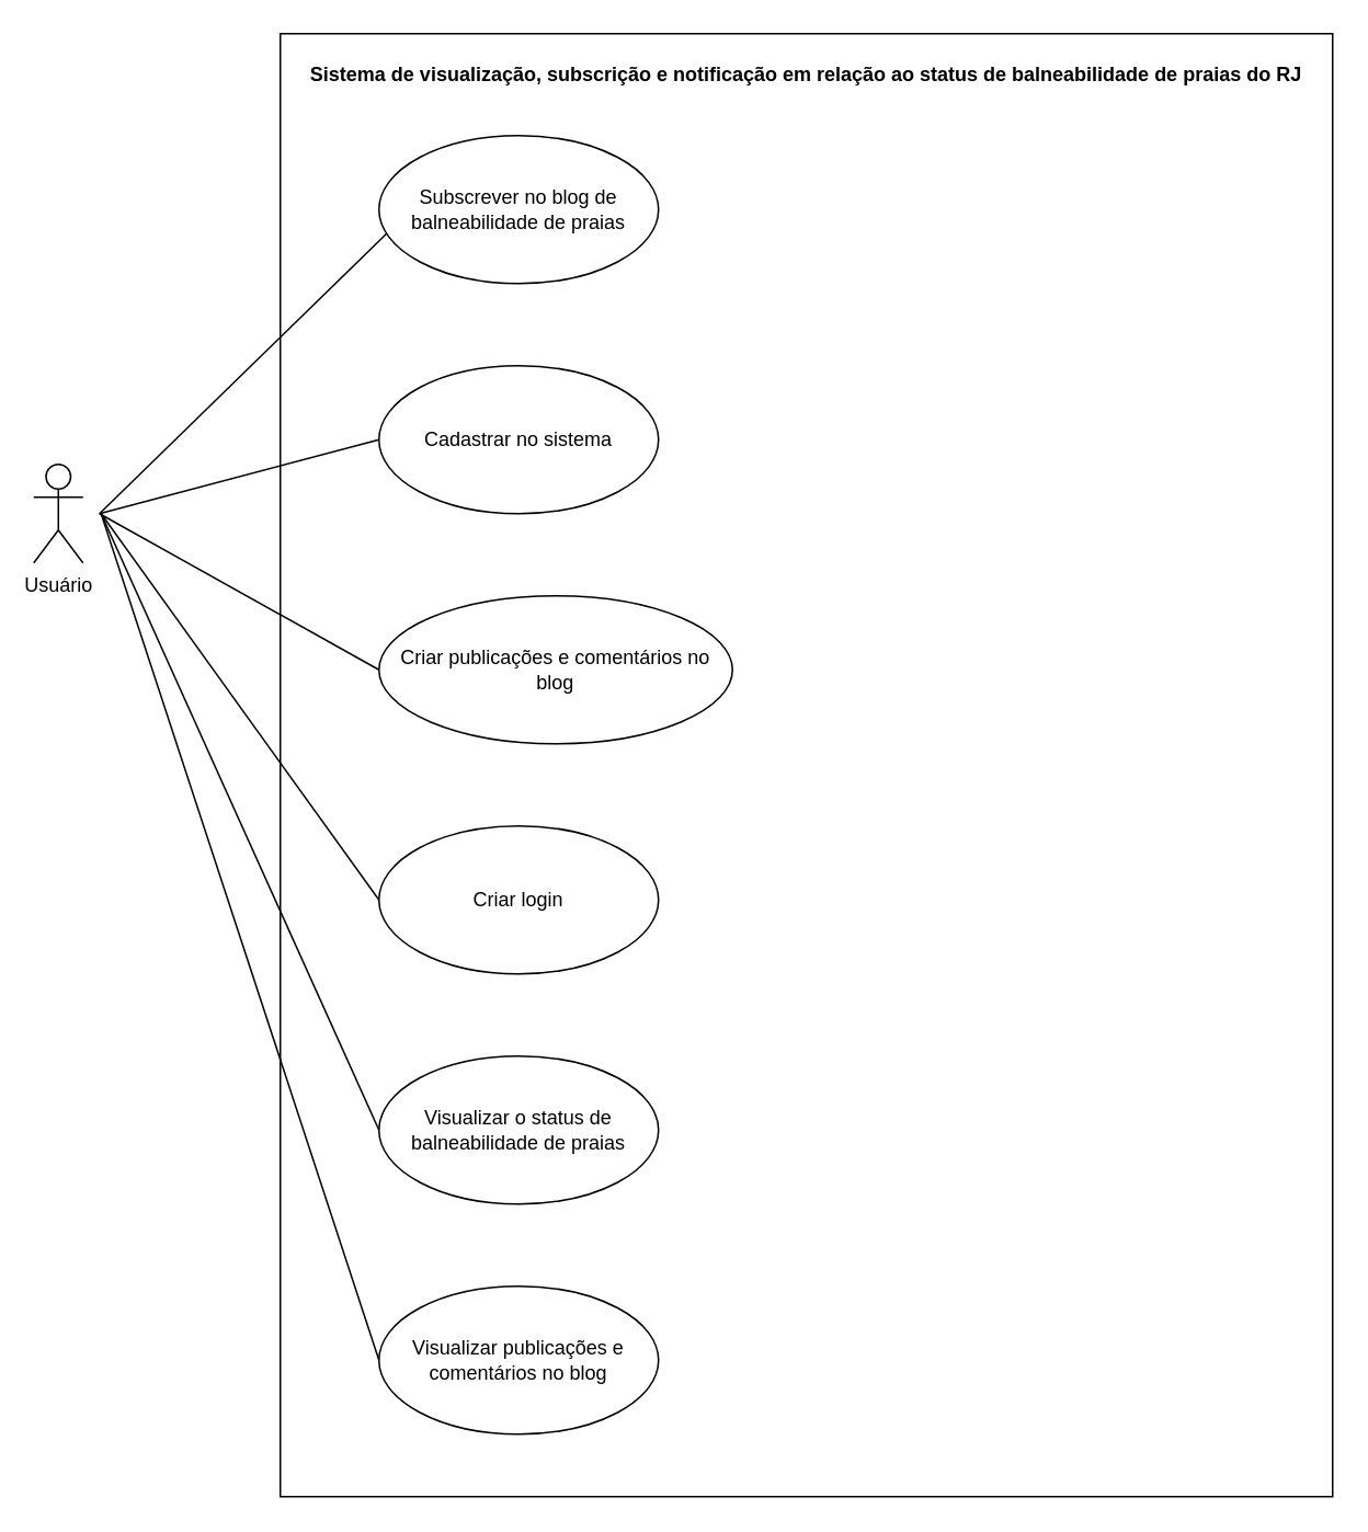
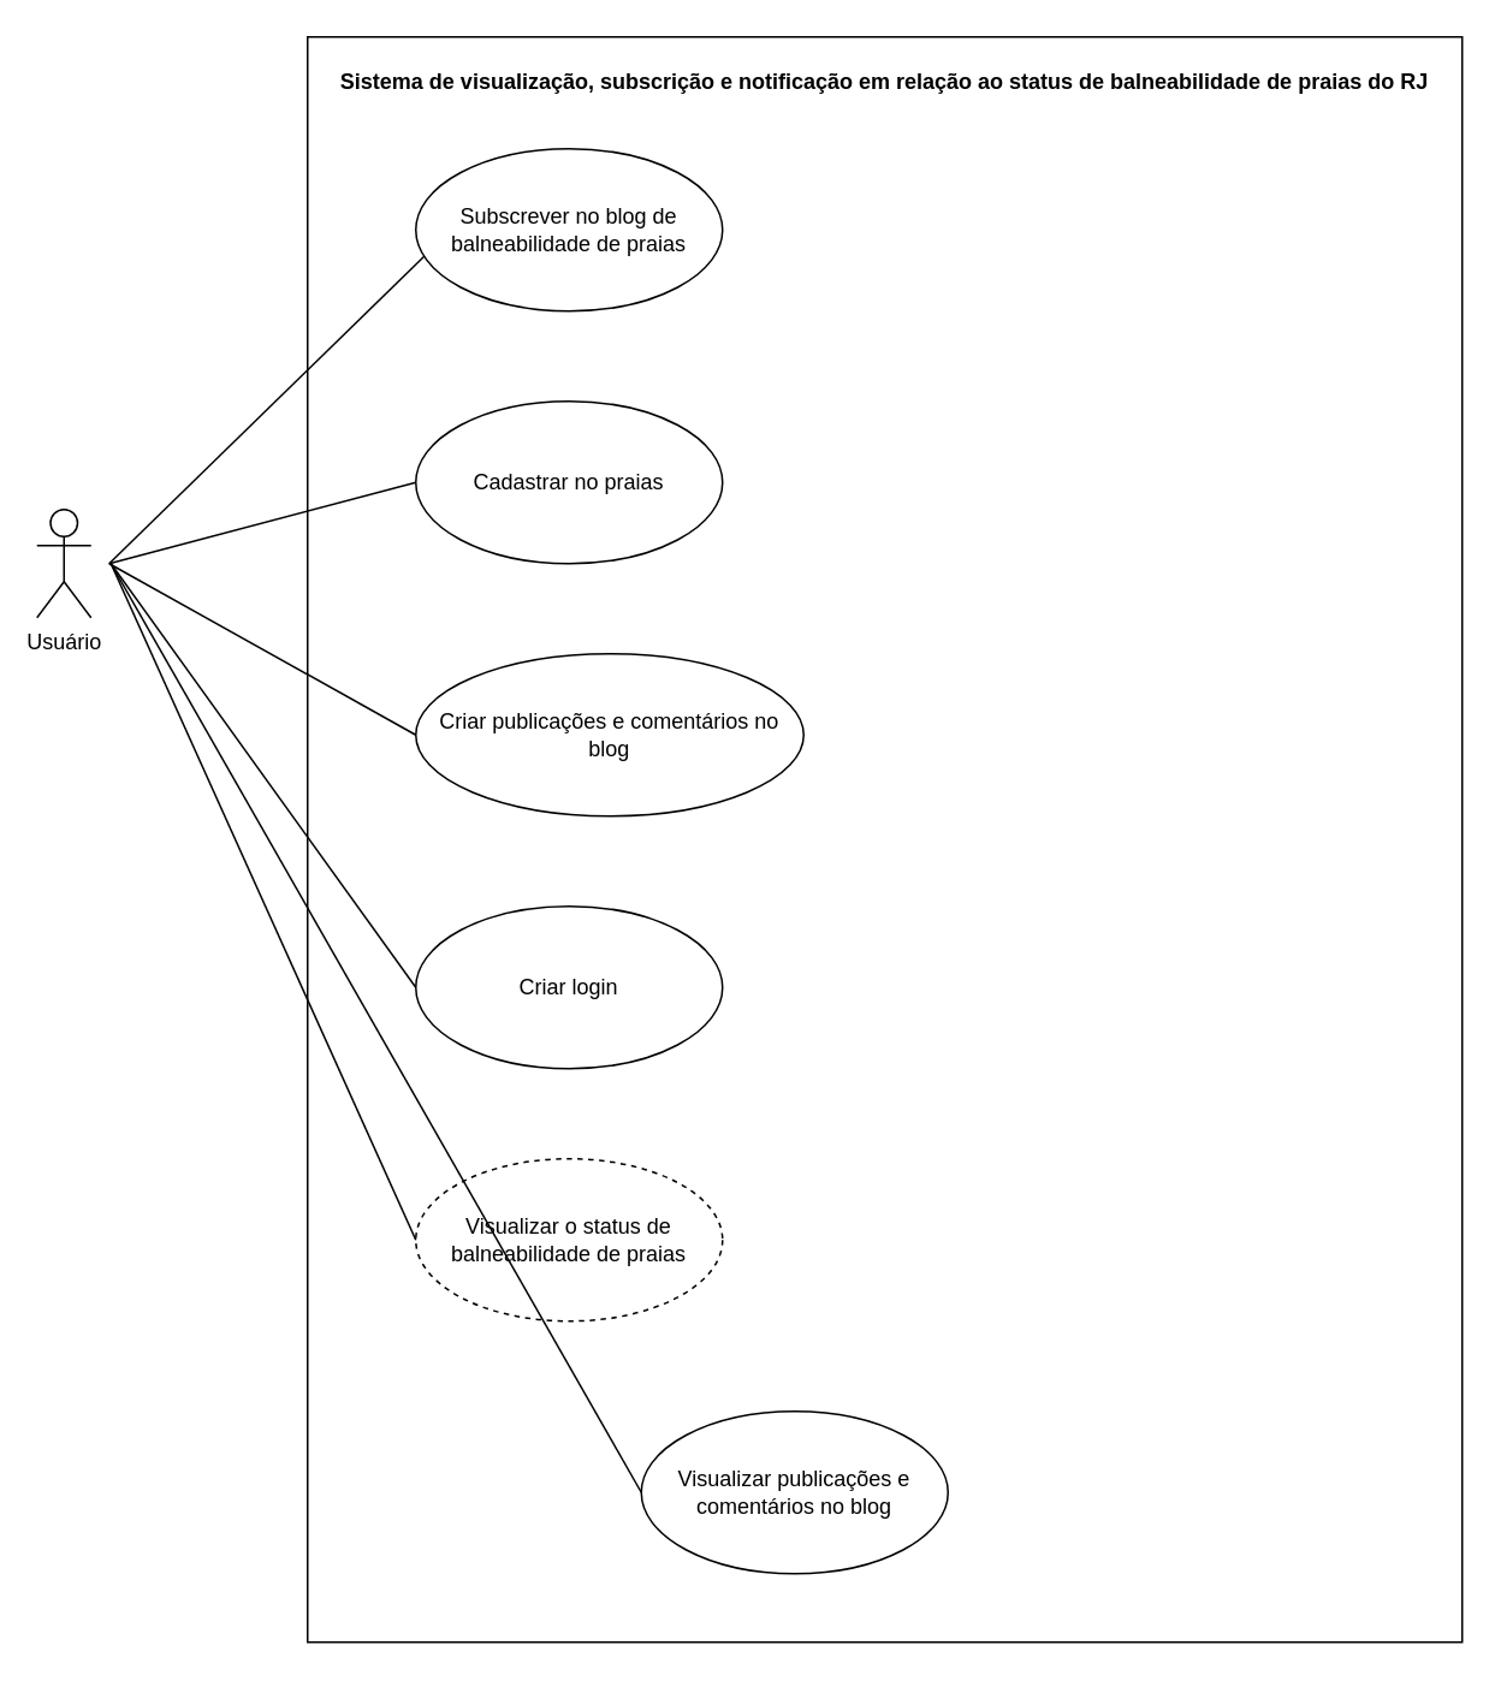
- <mxCell id="9" value="Cadastrar no sistema" style="ellipse;whiteSpace=wrap;html=1;" parent="1" vertex="1"><mxGeometry x="230" y="222" width="170" height="90" as="geometry" /></mxCell>
+ <mxCell id="9" value="Cadastrar no praias" style="ellipse;whiteSpace=wrap;html=1;" parent="1" vertex="1"><mxGeometry x="230" y="222" width="170" height="90" as="geometry" /></mxCell>
- <mxCell id="7" value="Visualizar o status de balneabilidade de praias" style="ellipse;whiteSpace=wrap;html=1;" parent="1" vertex="1"><mxGeometry x="230" y="642" width="170" height="90" as="geometry" /></mxCell>
+ <mxCell id="7" value="Visualizar o status de balneabilidade de praias" style="ellipse;whiteSpace=wrap;html=1;dashed=1;" parent="1" vertex="1"><mxGeometry x="230" y="642" width="170" height="90" as="geometry" /></mxCell>
- <mxCell id="13" value="Visualizar publicações e comentários no blog" style="ellipse;whiteSpace=wrap;html=1;" parent="1" vertex="1"><mxGeometry x="230" y="782" width="170" height="90" as="geometry" /></mxCell>
+ <mxCell id="13" value="Visualizar publicações e comentários no blog" style="ellipse;whiteSpace=wrap;html=1;" parent="1" vertex="1"><mxGeometry x="355" y="782" width="170" height="90" as="geometry" /></mxCell>
